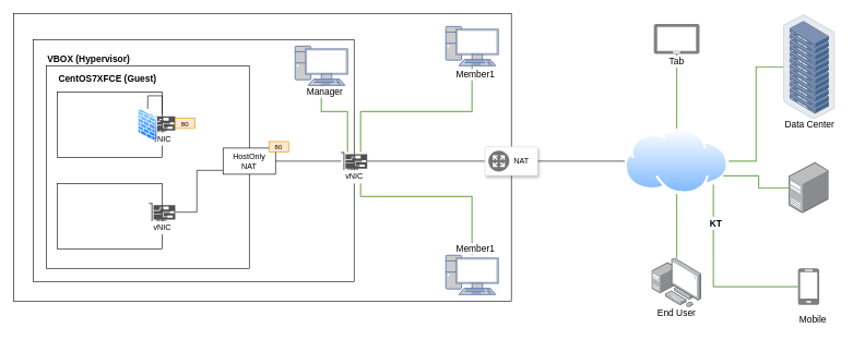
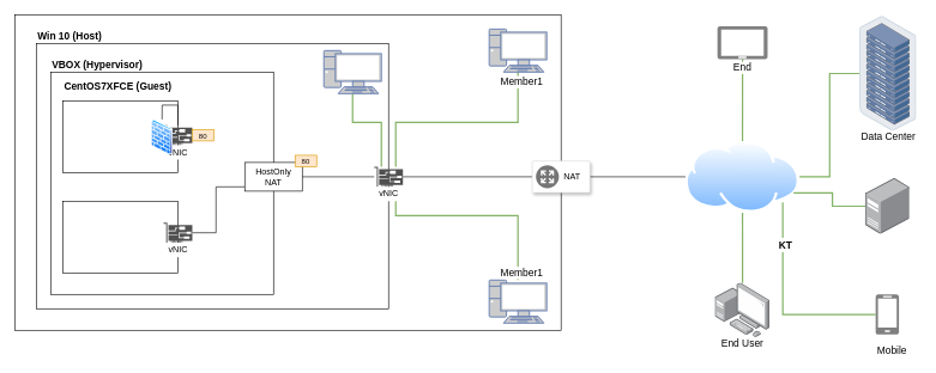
+ <mxCell id="4" value="&lt;b&gt;Win 10 (Host)&lt;/b&gt;" style="text;html=1;resizable=0;autosize=1;align=left;verticalAlign=middle;points=[];fillColor=none;strokeColor=none;rounded=0;fontSize=14;" parent="1" vertex="1"><mxGeometry x="50" y="40" width="100" height="20" as="geometry" /></mxCell>
- <mxCell id="36" value="Tab" style="text;html=1;resizable=0;autosize=1;align=center;verticalAlign=middle;points=[];fillColor=none;strokeColor=none;rounded=0;labelBackgroundColor=#ffffff;fontSize=14;" parent="1" vertex="1"><mxGeometry x="1012.36" y="84" width="40" height="20" as="geometry" /></mxCell>
+ <mxCell id="36" value="End" style="text;html=1;resizable=0;autosize=1;align=center;verticalAlign=middle;points=[];fillColor=none;strokeColor=none;rounded=0;labelBackgroundColor=#ffffff;fontSize=14;" parent="1" vertex="1"><mxGeometry x="1012.36" y="84" width="40" height="20" as="geometry" /></mxCell>
- <mxCell id="46" value="Manager" style="text;html=1;resizable=0;autosize=1;align=center;verticalAlign=middle;points=[];fillColor=none;strokeColor=none;rounded=0;labelBackgroundColor=#ffffff;fontSize=14;" parent="1" vertex="1"><mxGeometry x="460" y="130" width="70" height="20" as="geometry" /></mxCell>
